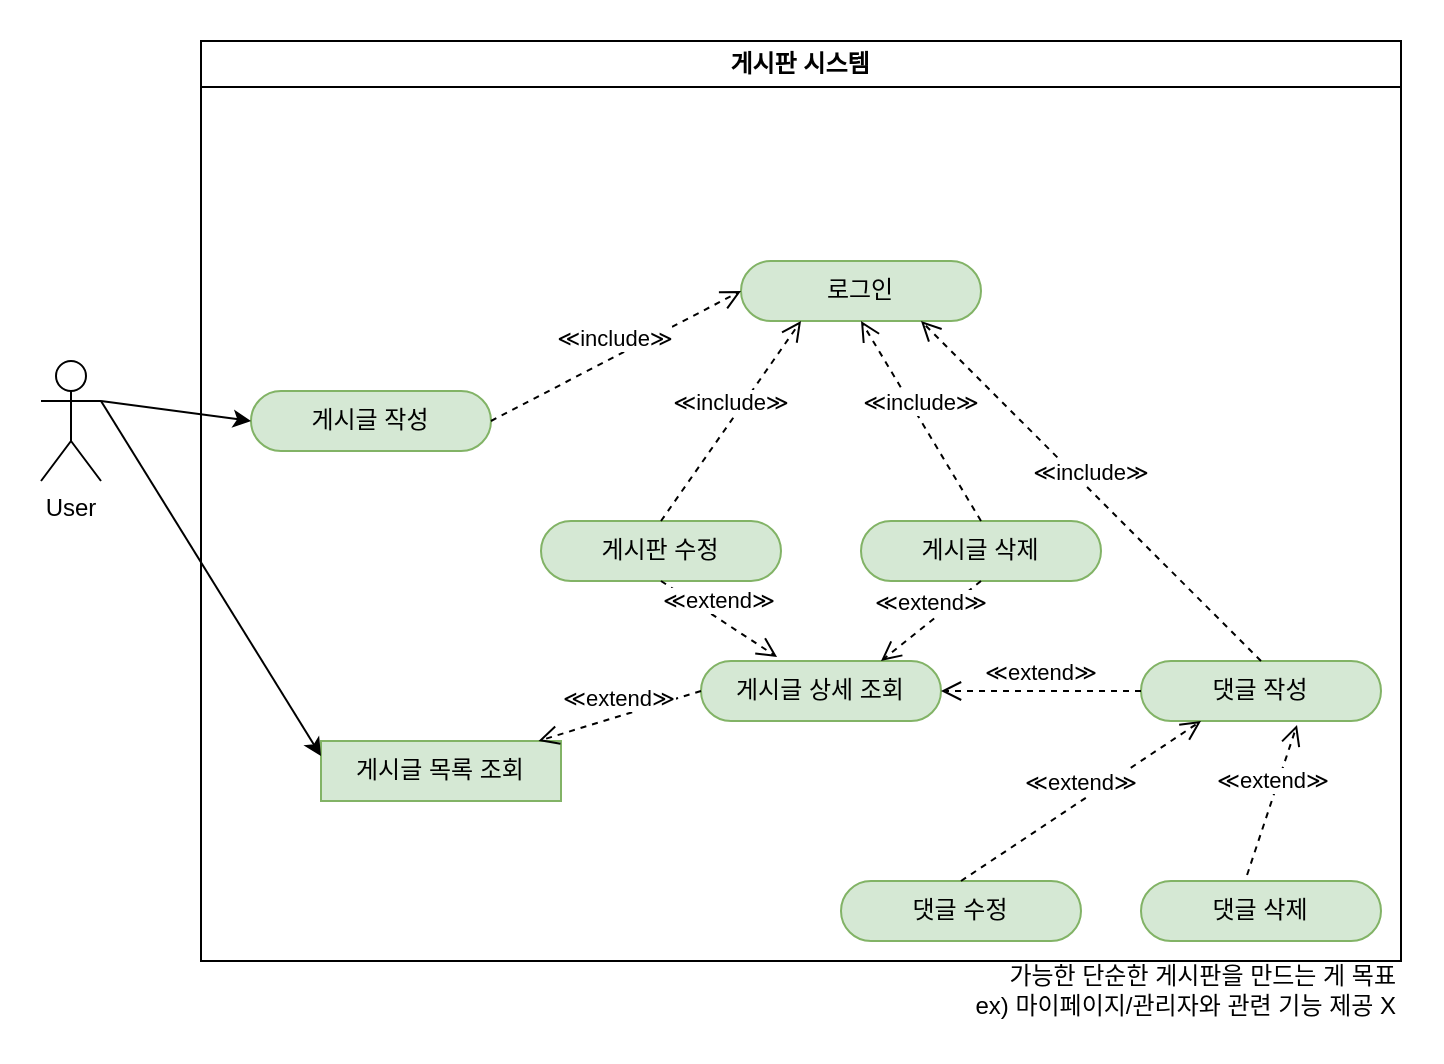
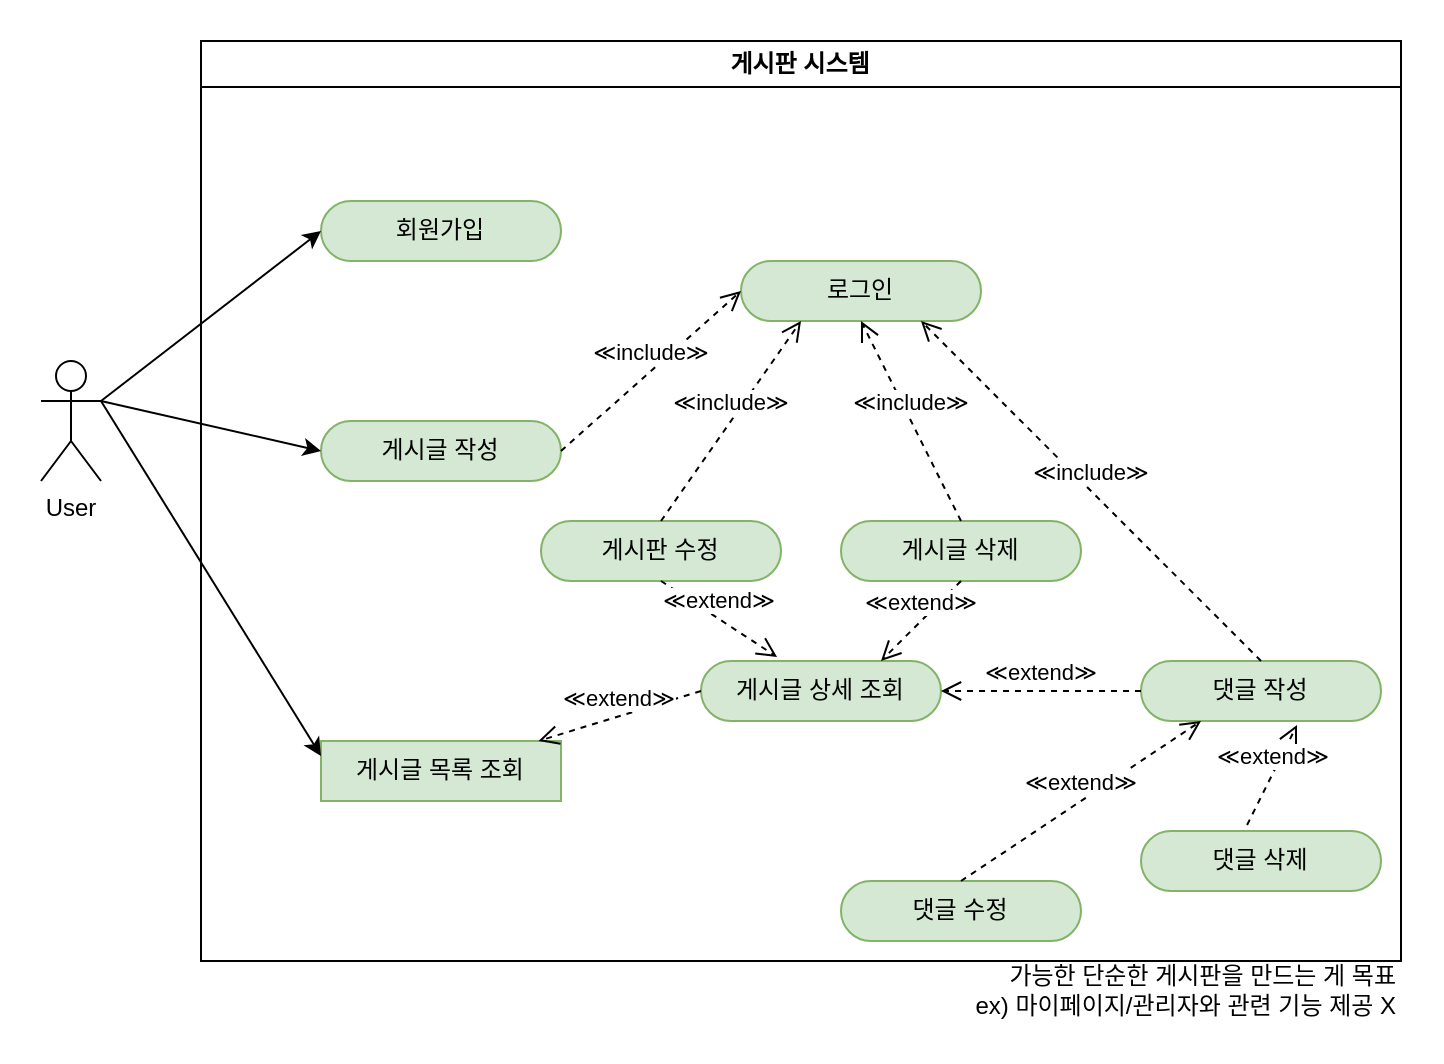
+ <mxCell id="10" value="회원가입" style="rounded=1;whiteSpace=wrap;html=1;arcSize=50;fillColor=#d5e8d4;strokeColor=#82b366;" vertex="1" parent="2"><mxGeometry x="60" y="80" width="120" height="30" as="geometry" /></mxCell>
+ <mxCell id="19" value="" style="endArrow=classic;html=1;rounded=0;exitX=1;exitY=0.333;exitDx=0;exitDy=0;exitPerimeter=0;entryX=0;entryY=0.5;entryDx=0;entryDy=0;" edge="1" parent="1" source="14" target="10"><mxGeometry width="50" height="50" relative="1" as="geometry"><mxPoint x="420" y="260" as="sourcePoint" /><mxPoint x="170" y="60" as="targetPoint" /></mxGeometry></mxCell>
- <mxCell id="3" value="게시글 작성" style="rounded=1;whiteSpace=wrap;html=1;arcSize=50;fillColor=#d5e8d4;strokeColor=#82b366;" vertex="1" parent="2"><mxGeometry x="25" y="175" width="120" height="30" as="geometry" /></mxCell>
+ <mxCell id="3" value="게시글 작성" style="rounded=1;whiteSpace=wrap;html=1;arcSize=50;fillColor=#d5e8d4;strokeColor=#82b366;" vertex="1" parent="2"><mxGeometry x="60" y="190" width="120" height="30" as="geometry" /></mxCell>
- <mxCell id="16" value="게시글 삭제" style="rounded=1;whiteSpace=wrap;html=1;arcSize=50;fillColor=#d5e8d4;strokeColor=#82b366;" vertex="1" parent="1"><mxGeometry x="430" y="260" width="120" height="30" as="geometry" /></mxCell>
+ <mxCell id="16" value="게시글 삭제" style="rounded=1;whiteSpace=wrap;html=1;arcSize=50;fillColor=#d5e8d4;strokeColor=#82b366;" vertex="1" parent="1"><mxGeometry x="420" y="260" width="120" height="30" as="geometry" /></mxCell>
- <mxCell id="6" value="댓글 삭제" style="rounded=1;whiteSpace=wrap;html=1;arcSize=50;fillColor=#d5e8d4;strokeColor=#82b366;" vertex="1" parent="2"><mxGeometry x="470" y="420" width="120" height="30" as="geometry" /></mxCell>
+ <mxCell id="6" value="댓글 삭제" style="rounded=1;whiteSpace=wrap;html=1;arcSize=50;fillColor=#d5e8d4;strokeColor=#82b366;" vertex="1" parent="2"><mxGeometry x="470" y="395" width="120" height="30" as="geometry" /></mxCell>
